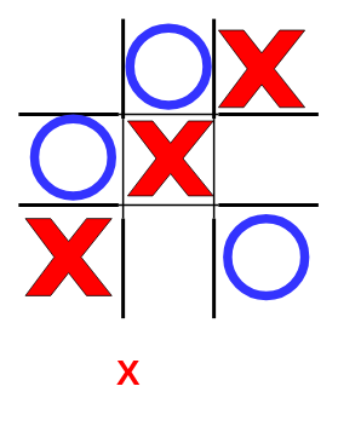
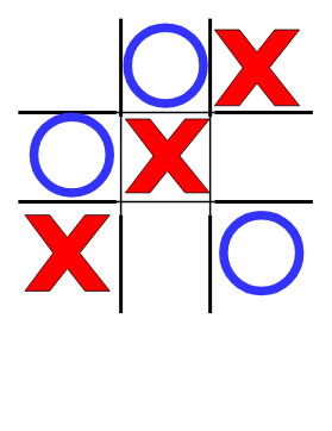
- <mxCell id="21" value="&lt;font style=&quot;&quot;&gt;&lt;b&gt;&lt;font style=&quot;font-size: 39px;&quot; color=&quot;#ff0000&quot;&gt;X&lt;/font&gt;&lt;font style=&quot;font-size: 31px;&quot; color=&quot;#ff0000&quot;&gt; &lt;/font&gt;&lt;font style=&quot;font-size: 31px;&quot; color=&quot;#ffffff&quot;&gt;wins!&lt;/font&gt;&lt;/b&gt;&lt;/font&gt;" style="text;html=1;strokeColor=none;fillColor=none;align=center;verticalAlign=middle;whiteSpace=wrap;rounded=0;strokeWidth=4;fontSize=14;" vertex="1" parent="1"><mxGeometry x="37" y="360" width="296" height="100" as="geometry" /></mxCell>
